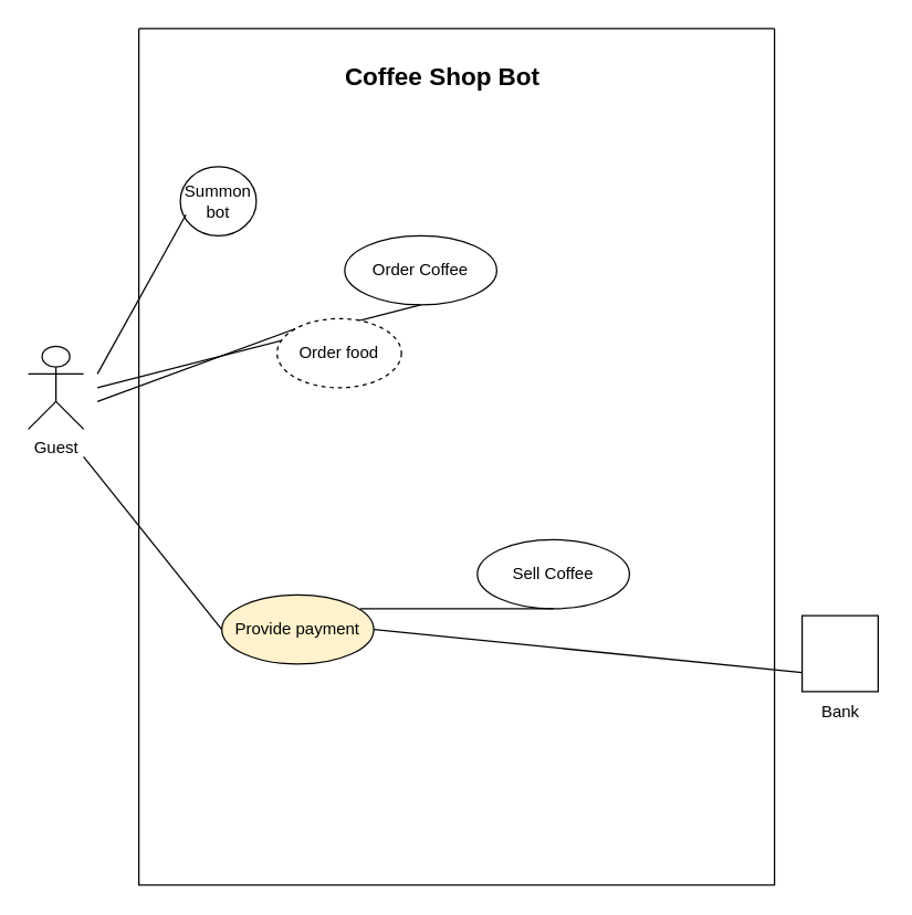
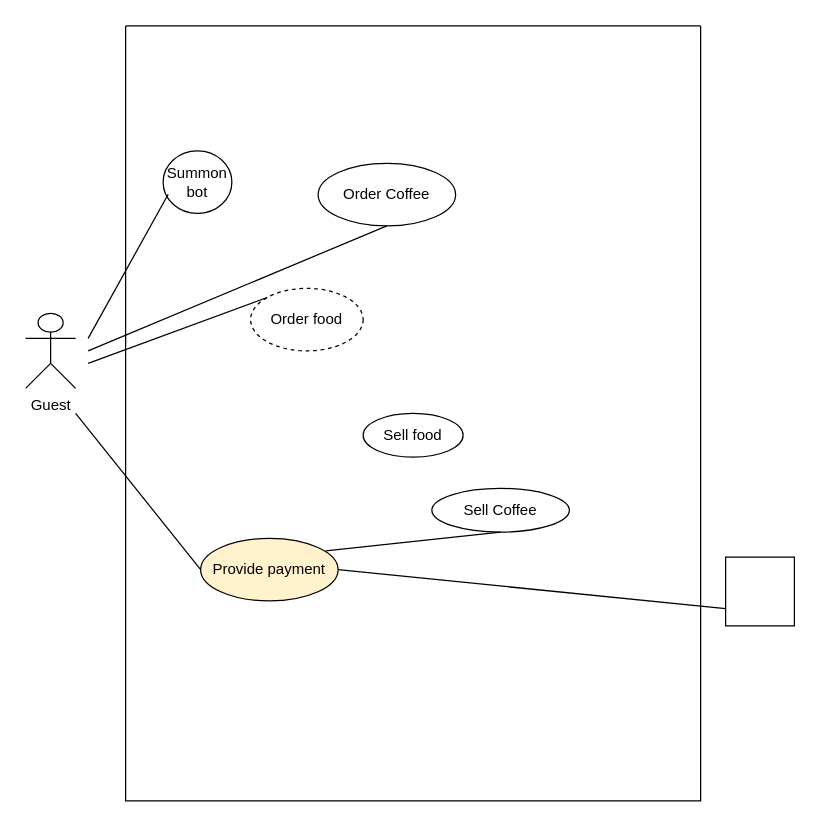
- <mxCell id="3" value="&lt;h2&gt;Coffee Shop Bot&lt;/h2&gt;" style="text;html=1;strokeColor=none;fillColor=none;align=center;verticalAlign=middle;whiteSpace=wrap;rounded=0;" parent="2" vertex="1"><mxGeometry x="120" y="20" width="200" height="30" as="geometry" /></mxCell>
- <mxCell id="5" value="Order Coffee" style="ellipse;whiteSpace=wrap;html=1;" parent="2" vertex="1"><mxGeometry x="149" y="150" width="110" height="50" as="geometry" /></mxCell>
+ <mxCell id="5" value="Order Coffee" style="ellipse;whiteSpace=wrap;html=1;" parent="2" vertex="1"><mxGeometry x="154" y="110" width="110" height="50" as="geometry" /></mxCell>
+ <mxCell id="13" value="Sell food" style="ellipse;whiteSpace=wrap;html=1;" parent="2" vertex="1"><mxGeometry x="190" y="310" width="80" height="35" as="geometry" /></mxCell>
- <mxCell id="6" value="Sell Coffee" style="ellipse;whiteSpace=wrap;html=1;" parent="2" vertex="1"><mxGeometry x="245" y="370" width="110" height="50" as="geometry" /></mxCell>
+ <mxCell id="6" value="Sell Coffee" style="ellipse;whiteSpace=wrap;html=1;" parent="2" vertex="1"><mxGeometry x="245" y="370" width="110" height="35" as="geometry" /></mxCell>
- <mxCell id="18" value="Bank" style="text;html=1;strokeColor=none;fillColor=none;align=center;verticalAlign=middle;whiteSpace=wrap;rounded=0;" vertex="1" parent="1"><mxGeometry x="577.5" y="500" width="60" height="30" as="geometry" /></mxCell>
